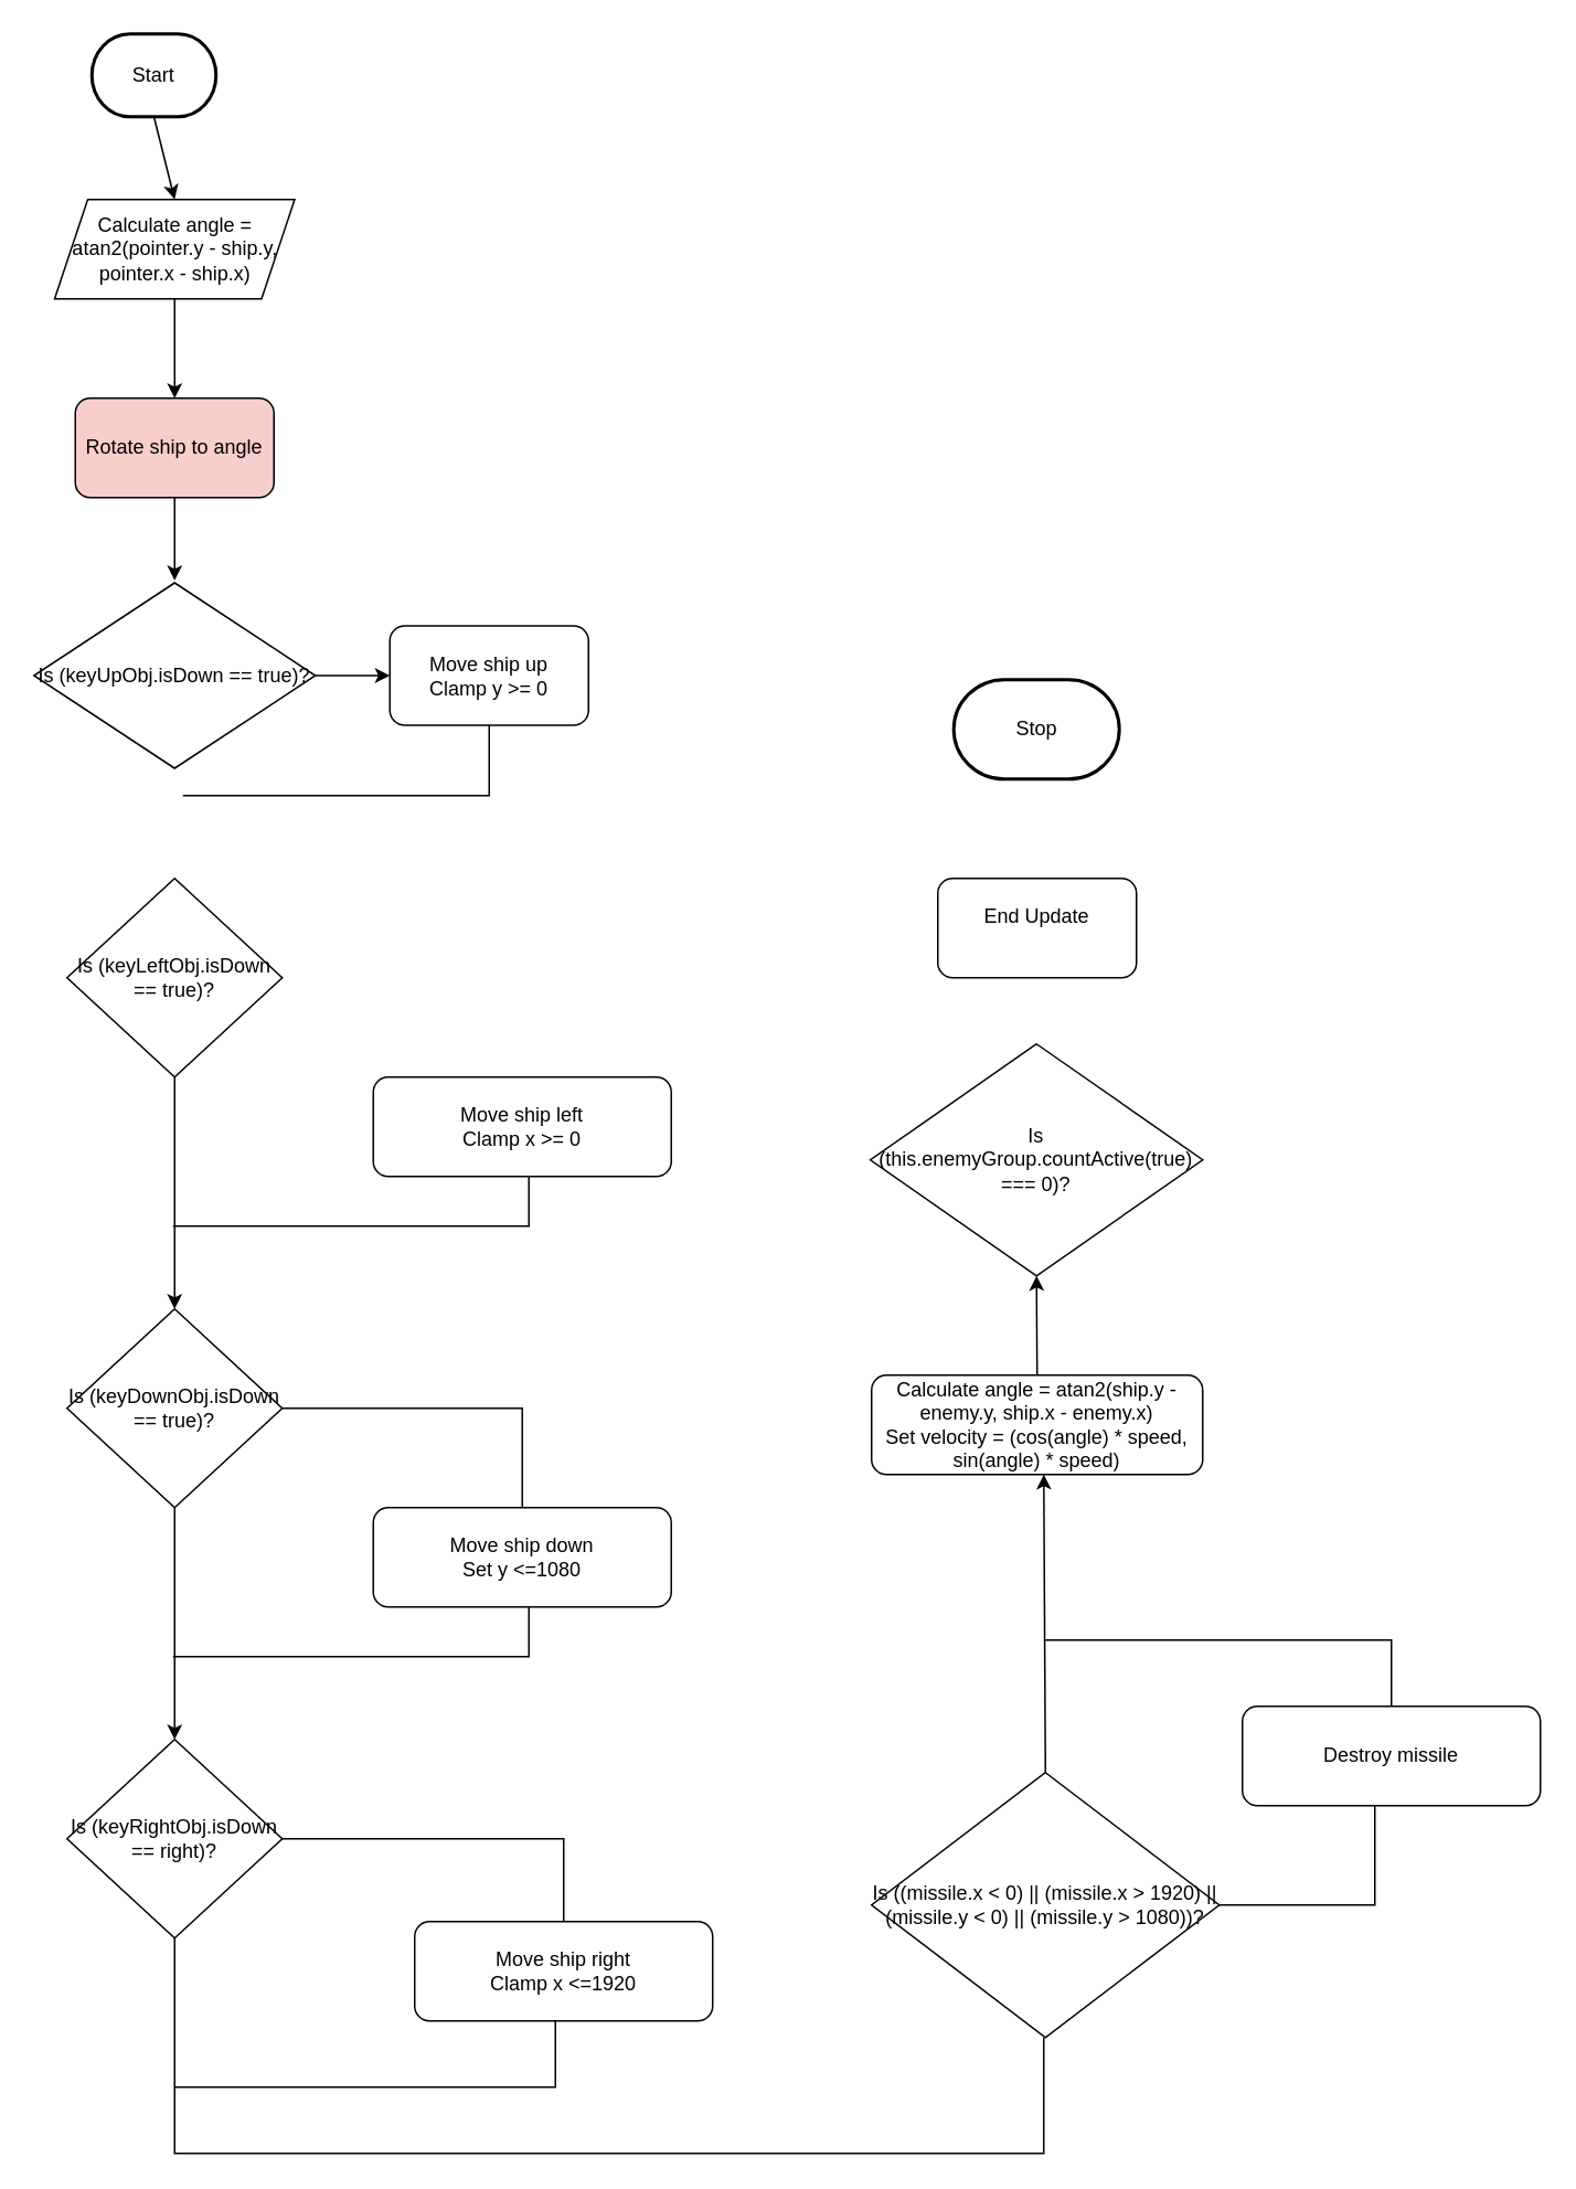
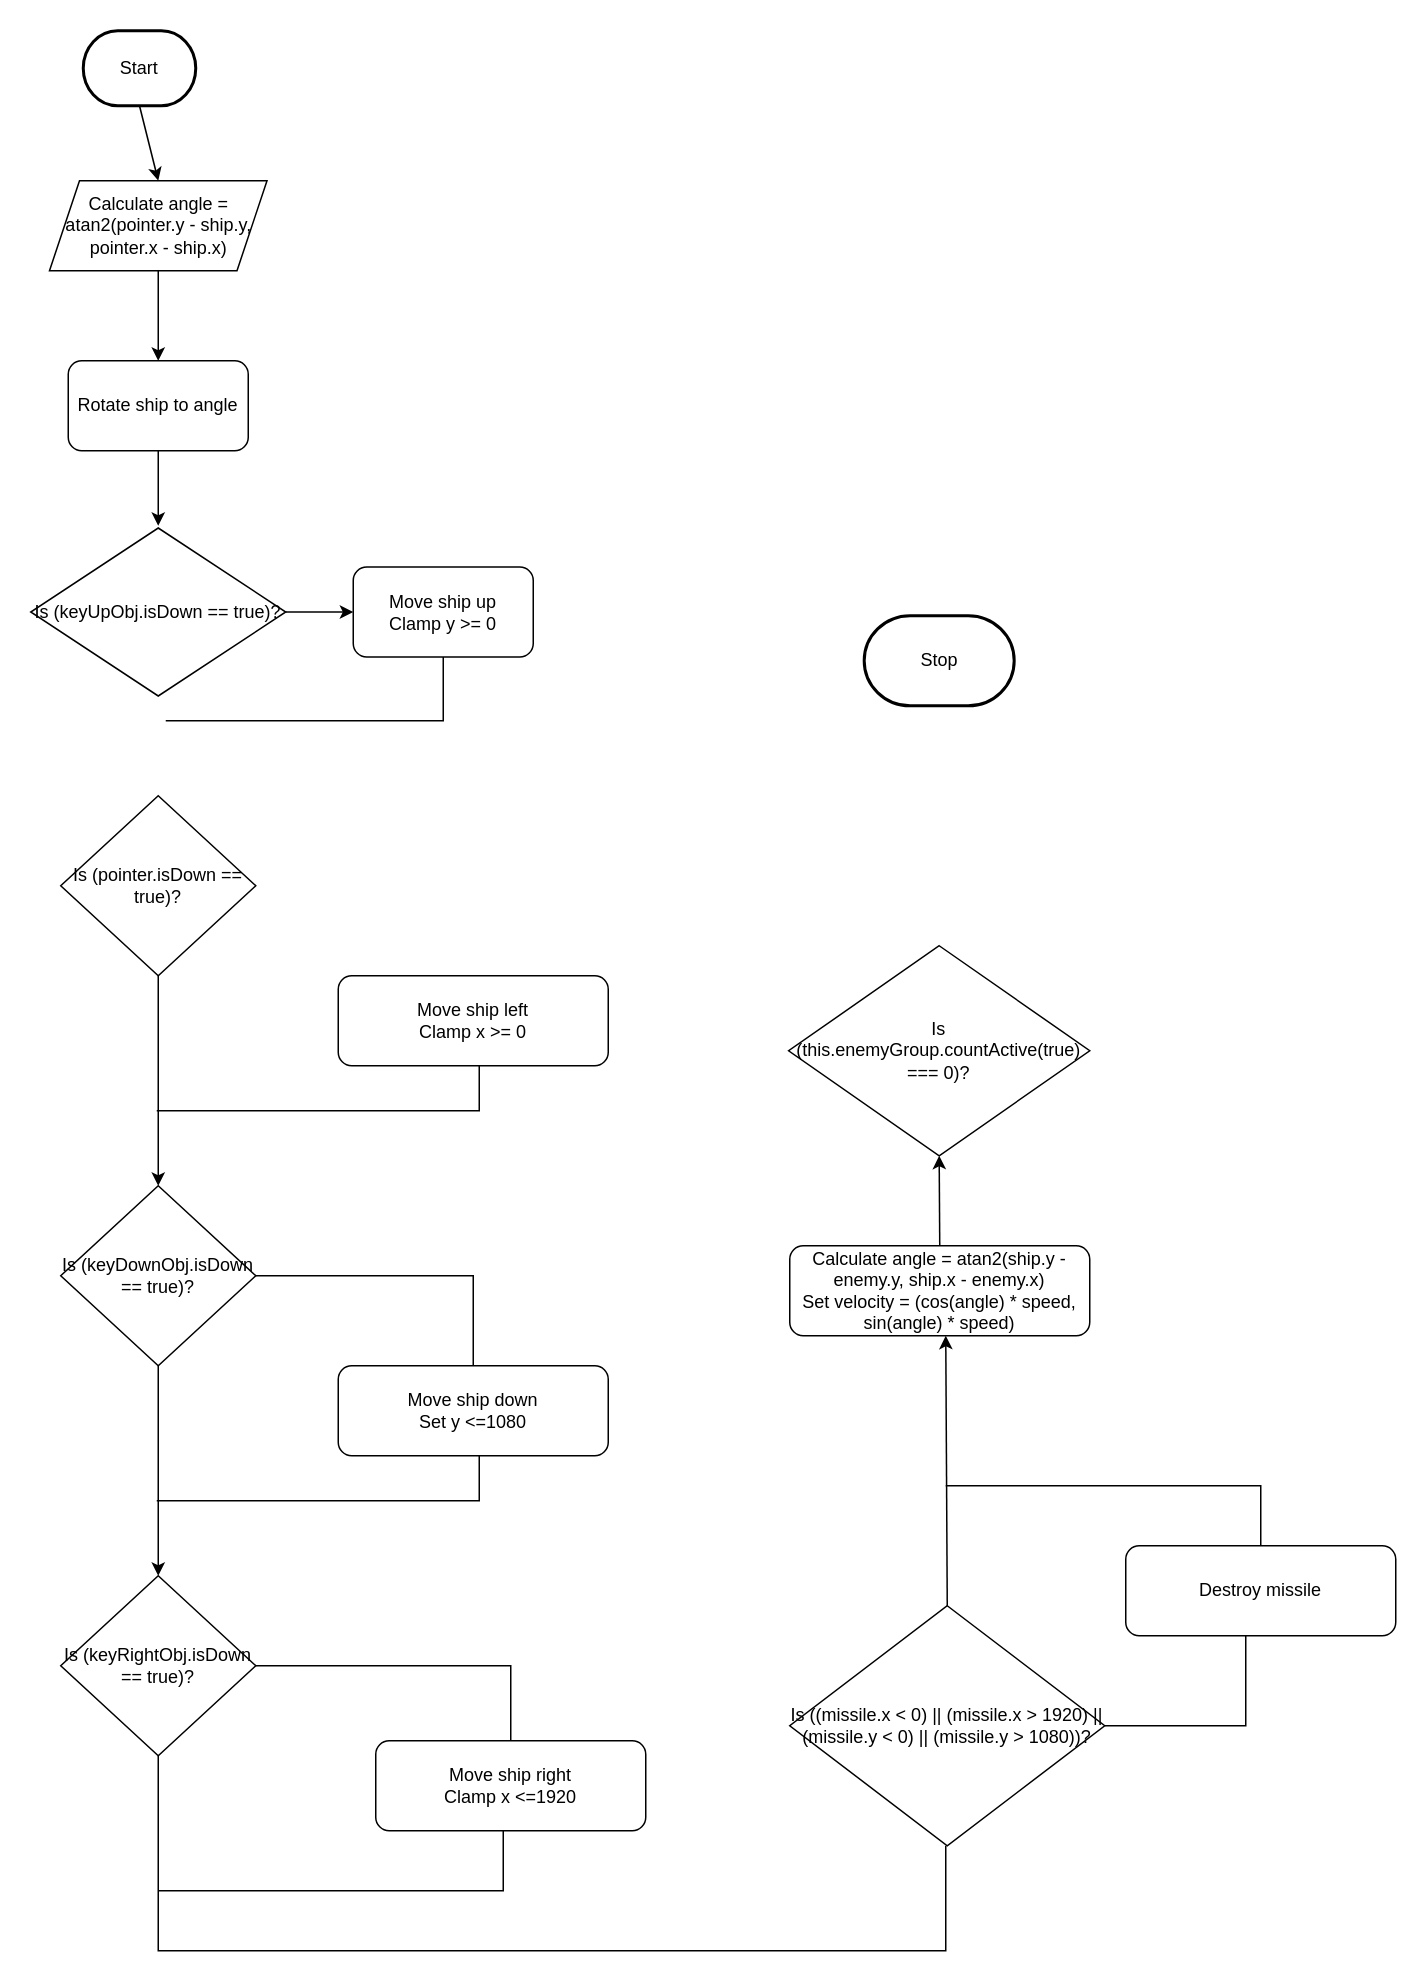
- <mxCell id="16" value="Rotate ship to angle" style="rounded=1;whiteSpace=wrap;html=1;fillColor=#f8cecc;" vertex="1" parent="1"><mxGeometry x="45" y="240" width="120" height="60" as="geometry" /></mxCell>
+ <mxCell id="16" value="Rotate ship to angle" style="rounded=1;whiteSpace=wrap;html=1;" vertex="1" parent="1"><mxGeometry x="45" y="240" width="120" height="60" as="geometry" /></mxCell>
- <mxCell id="35" value="&lt;div&gt;&lt;font color=&quot;#000000&quot;&gt;End Update&lt;/font&gt;&lt;/div&gt;&lt;div&gt;&lt;br&gt;&lt;/div&gt;" style="rounded=1;whiteSpace=wrap;html=1;" vertex="1" parent="1"><mxGeometry x="566" y="530" width="120" height="60" as="geometry" /></mxCell>
- <mxCell id="12" value="&lt;div&gt;&lt;font color=&quot;#000000&quot;&gt;Is (keyLeftObj.isDown == true)?&lt;/font&gt;&lt;/div&gt;" style="rhombus;whiteSpace=wrap;html=1;" vertex="1" parent="1"><mxGeometry x="40" y="530" width="130" height="120" as="geometry" /></mxCell>
+ <mxCell id="12" value="&lt;div&gt;&lt;font color=&quot;#000000&quot;&gt;Is (pointer.isDown == true)?&lt;/font&gt;&lt;/div&gt;" style="rhombus;whiteSpace=wrap;html=1;" vertex="1" parent="1"><mxGeometry x="40" y="530" width="130" height="120" as="geometry" /></mxCell>
- <mxCell id="24" value="&lt;div&gt;&lt;font color=&quot;#000000&quot;&gt;Is (keyRightObj.isDown == right)?&lt;/font&gt;&lt;/div&gt;" style="rhombus;whiteSpace=wrap;html=1;" vertex="1" parent="1"><mxGeometry x="40" y="1050" width="130" height="120" as="geometry" /></mxCell>
+ <mxCell id="24" value="&lt;div&gt;&lt;font color=&quot;#000000&quot;&gt;Is (keyRightObj.isDown == true)?&lt;/font&gt;&lt;/div&gt;" style="rhombus;whiteSpace=wrap;html=1;" vertex="1" parent="1"><mxGeometry x="40" y="1050" width="130" height="120" as="geometry" /></mxCell>
